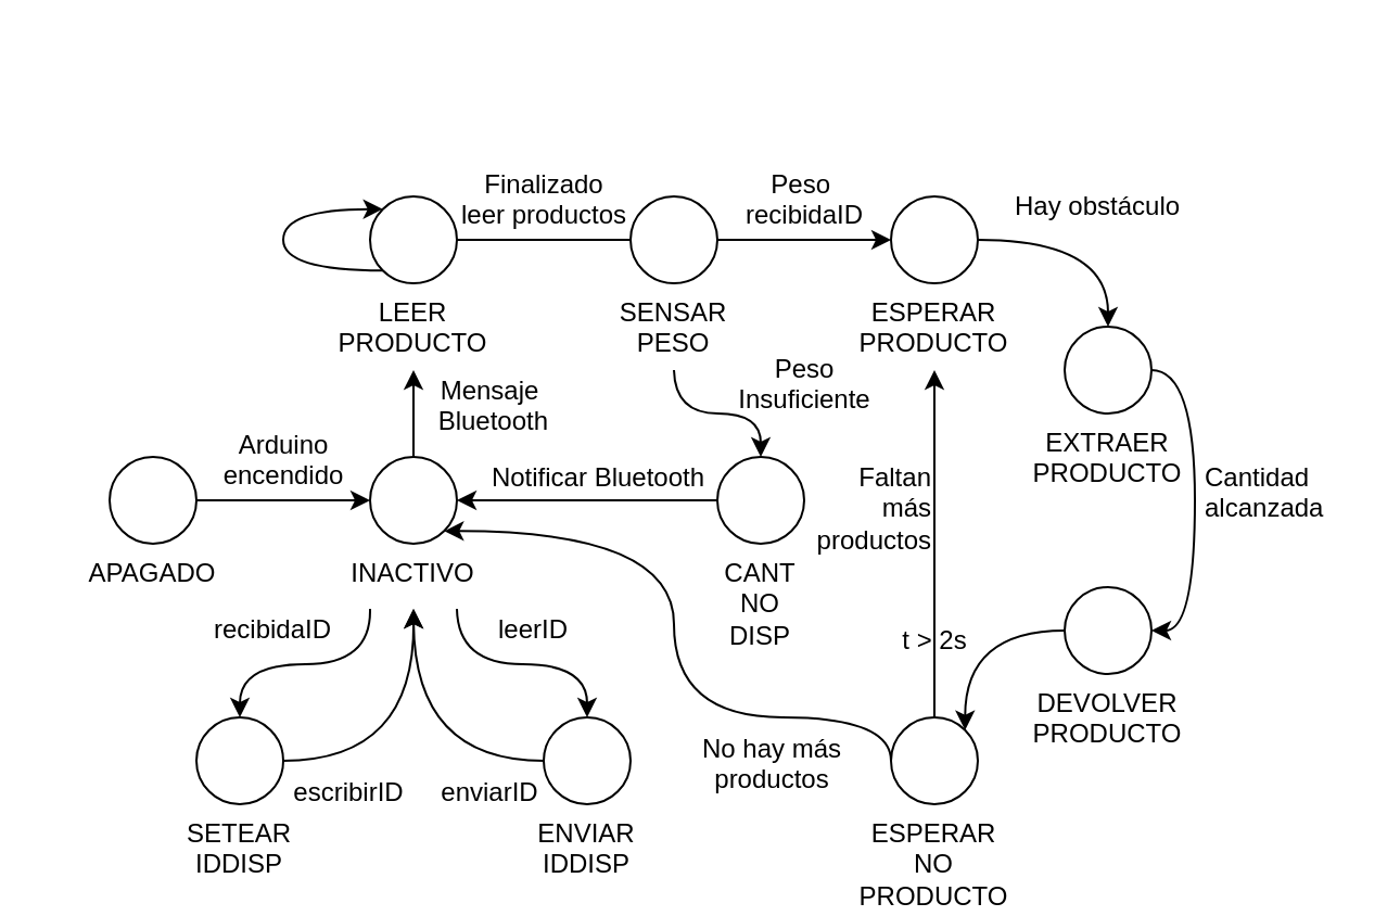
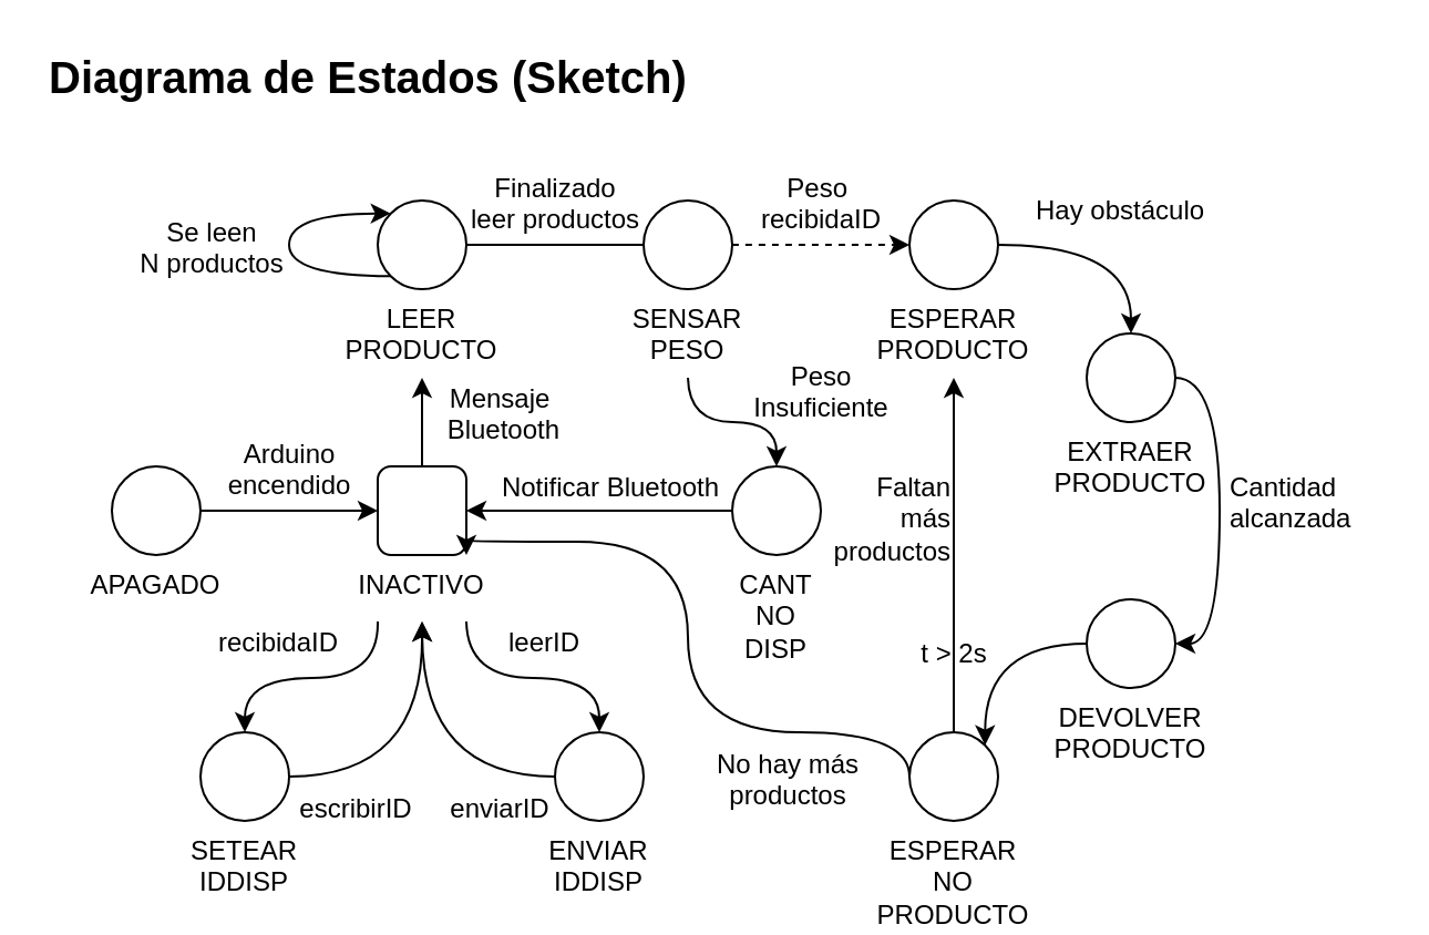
+ <mxCell id="7" value="Diagrama de Estados (Sketch)" style="text;html=1;resizable=0;points=[];autosize=1;align=left;verticalAlign=top;spacingTop=-4;fontSize=20;fontStyle=1" vertex="1" parent="1"><mxGeometry x="20" y="20" width="290" height="30" as="geometry" /></mxCell>
+ <mxCell id="31" value="Se leen&lt;br&gt;N productos&lt;br&gt;" style="text;html=1;resizable=0;points=[];autosize=1;align=center;verticalAlign=top;spacingTop=-4;" vertex="1" parent="1"><mxGeometry x="55" y="95" width="80" height="30" as="geometry" /></mxCell>
- <mxCell id="10" style="edgeStyle=orthogonalEdgeStyle;curved=1;orthogonalLoop=1;jettySize=auto;html=1;exitX=1;exitY=0.5;exitDx=0;exitDy=0;entryX=0;entryY=0.5;entryDx=0;entryDy=0;" edge="1" parent="1" source="11" target="13"><mxGeometry relative="1" as="geometry" /></mxCell>
+ <mxCell id="10" style="edgeStyle=orthogonalEdgeStyle;curved=1;orthogonalLoop=1;jettySize=auto;html=1;exitX=1;exitY=0.5;exitDx=0;exitDy=0;entryX=0;entryY=0.5;entryDx=0;entryDy=0;dashed=1;" edge="1" parent="1" source="11" target="13"><mxGeometry relative="1" as="geometry" /></mxCell>
- <mxCell id="6" value="INACTIVO&lt;br&gt;" style="ellipse;whiteSpace=wrap;html=1;aspect=fixed;labelPosition=center;verticalLabelPosition=bottom;align=center;verticalAlign=top;" vertex="1" parent="1"><mxGeometry x="170" y="210" width="40" height="40" as="geometry" /></mxCell>
+ <mxCell id="6" value="INACTIVO&lt;br&gt;" style="whiteSpace=wrap;html=1;aspect=fixed;labelPosition=center;verticalLabelPosition=bottom;align=center;verticalAlign=top;rounded=1;" vertex="1" parent="1"><mxGeometry x="170" y="210" width="40" height="40" as="geometry" /></mxCell>
